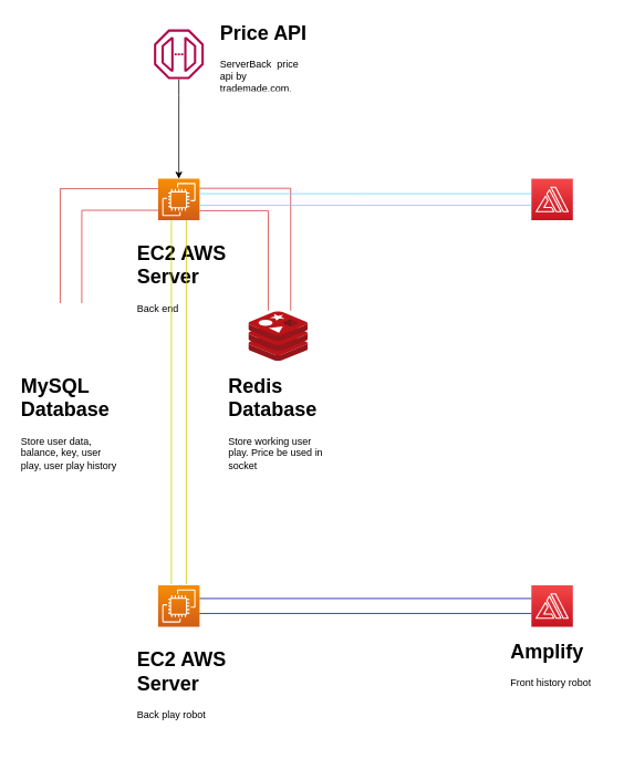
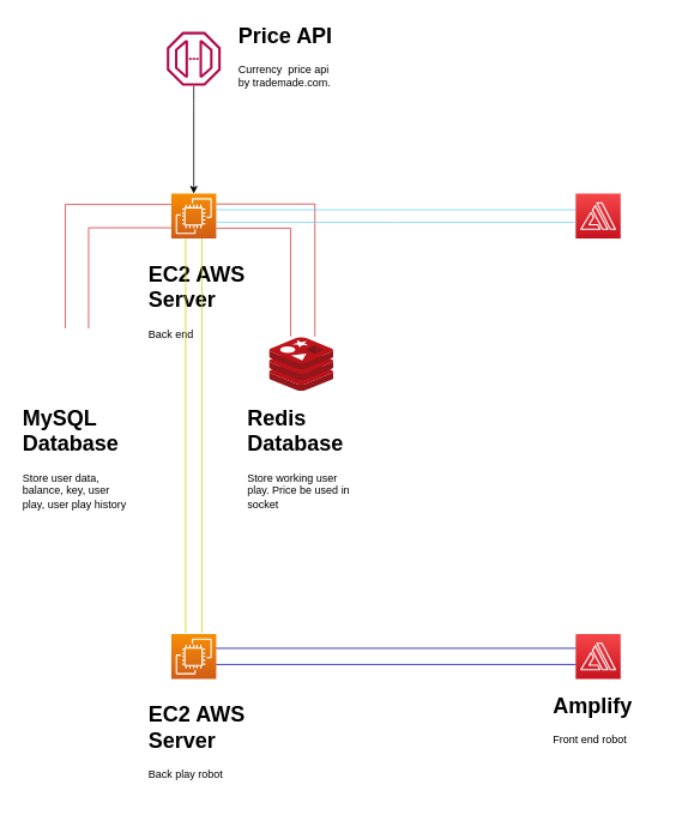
- <mxCell id="23" value="&lt;h1&gt;Price API&lt;/h1&gt;&lt;p&gt;ServerBack&amp;nbsp; price api by trademade.com.&lt;/p&gt;" style="text;html=1;strokeColor=none;fillColor=none;spacing=5;spacingTop=-20;whiteSpace=wrap;overflow=hidden;rounded=0;" vertex="1" parent="1"><mxGeometry x="260" y="20" width="120" height="90" as="geometry" /></mxCell>
+ <mxCell id="23" value="&lt;h1&gt;Price API&lt;/h1&gt;&lt;p&gt;Currency&amp;nbsp; price api by trademade.com.&lt;/p&gt;" style="text;html=1;strokeColor=none;fillColor=none;spacing=5;spacingTop=-20;whiteSpace=wrap;overflow=hidden;rounded=0;" vertex="1" parent="1"><mxGeometry x="260" y="20" width="120" height="90" as="geometry" /></mxCell>
- <mxCell id="22" value="&lt;h1&gt;Amplify&lt;/h1&gt;&lt;p&gt;Front history robot&lt;/p&gt;" style="text;html=1;strokeColor=none;fillColor=none;spacing=5;spacingTop=-20;whiteSpace=wrap;overflow=hidden;rounded=0;" vertex="1" parent="20"><mxGeometry y="60" width="120" height="100" as="geometry" /></mxCell>
+ <mxCell id="22" value="&lt;h1&gt;Amplify&lt;/h1&gt;&lt;p&gt;Front end robot&lt;/p&gt;" style="text;html=1;strokeColor=none;fillColor=none;spacing=5;spacingTop=-20;whiteSpace=wrap;overflow=hidden;rounded=0;" vertex="1" parent="20"><mxGeometry y="60" width="120" height="100" as="geometry" /></mxCell>
